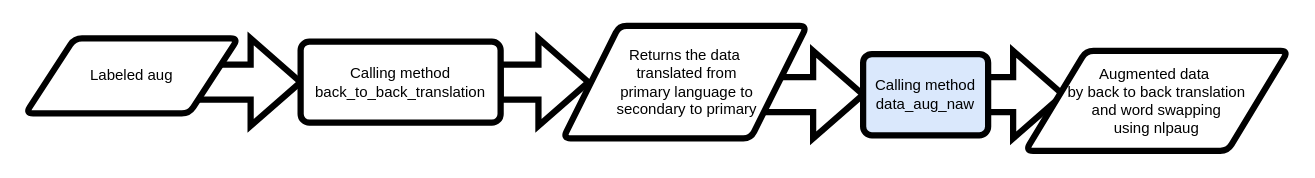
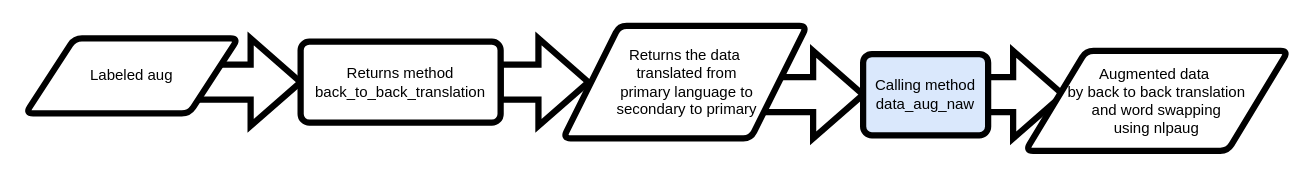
- <mxCell id="6" value="Calling method&lt;div&gt;back_to_back_translation&lt;/div&gt;" style="rounded=1;whiteSpace=wrap;html=1;absoluteArcSize=1;arcSize=14;strokeWidth=5;" vertex="1" parent="1"><mxGeometry x="240" y="32.54" width="160" height="64.91" as="geometry" /></mxCell>
+ <mxCell id="6" value="Returns method&lt;div&gt;back_to_back_translation&lt;/div&gt;" style="rounded=1;whiteSpace=wrap;html=1;absoluteArcSize=1;arcSize=14;strokeWidth=5;" vertex="1" parent="1"><mxGeometry x="240" y="32.54" width="160" height="64.91" as="geometry" /></mxCell>
